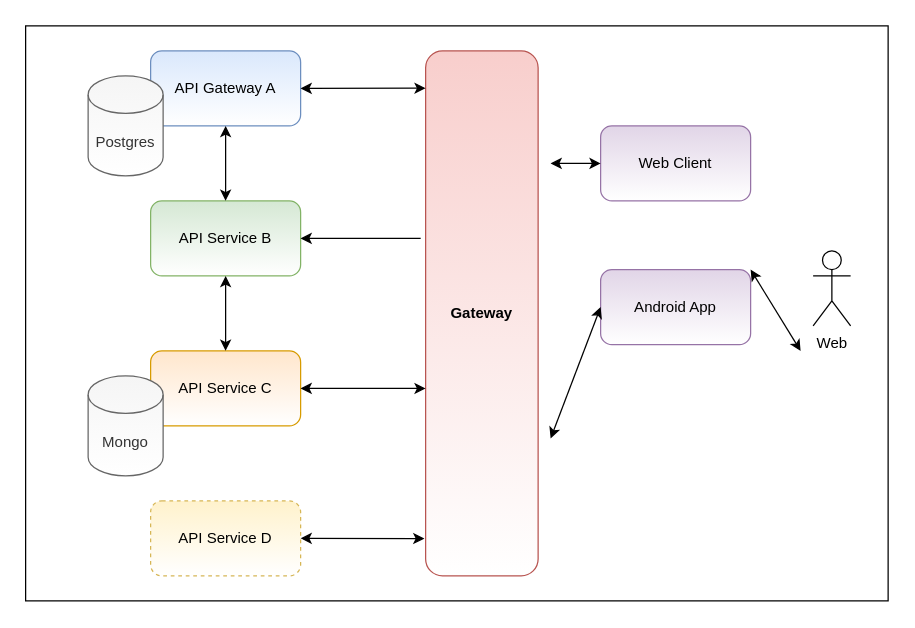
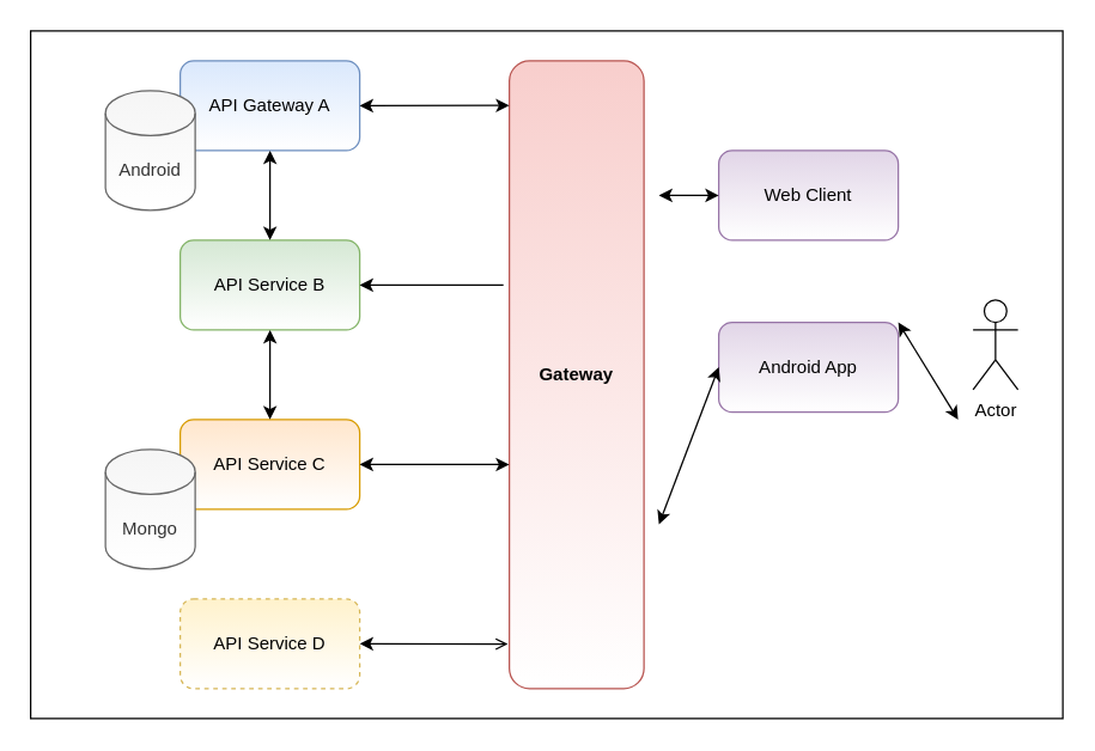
- <mxCell id="7" value="Postgres" style="shape=cylinder3;whiteSpace=wrap;html=1;boundedLbl=1;backgroundOutline=1;size=15;fillColor=#f5f5f5;strokeColor=#666666;fontColor=#333333;gradientColor=#ffffff;sketch=0;" parent="1" vertex="1"><mxGeometry x="70" y="60" width="60" height="80" as="geometry" /></mxCell>
+ <mxCell id="7" value="Android" style="shape=cylinder3;whiteSpace=wrap;html=1;boundedLbl=1;backgroundOutline=1;size=15;fillColor=#f5f5f5;strokeColor=#666666;fontColor=#333333;gradientColor=#ffffff;sketch=0;" parent="1" vertex="1"><mxGeometry x="70" y="60" width="60" height="80" as="geometry" /></mxCell>
- <mxCell id="12" value="Web" style="shape=umlActor;verticalLabelPosition=bottom;verticalAlign=top;html=1;outlineConnect=0;" parent="1" vertex="1"><mxGeometry x="650" y="200" width="30" height="60" as="geometry" /></mxCell>
+ <mxCell id="12" value="Actor" style="shape=umlActor;verticalLabelPosition=bottom;verticalAlign=top;html=1;outlineConnect=0;" parent="1" vertex="1"><mxGeometry x="650" y="200" width="30" height="60" as="geometry" /></mxCell>
- <mxCell id="13" value="" style="endArrow=classic;startArrow=classic;html=1;rounded=0;exitX=1;exitY=0.5;exitDx=0;exitDy=0;entryX=-0.011;entryY=0.929;entryDx=0;entryDy=0;entryPerimeter=0;" parent="1" source="6" target="11" edge="1"><mxGeometry width="50" height="50" relative="1" as="geometry"><mxPoint x="280" y="470" as="sourcePoint" /><mxPoint x="330" y="420" as="targetPoint" /></mxGeometry></mxCell>
+ <mxCell id="13" value="" style="endArrow=open;startArrow=classic;html=1;rounded=0;exitX=1;exitY=0.5;exitDx=0;exitDy=0;entryX=-0.011;entryY=0.929;entryDx=0;entryDy=0;entryPerimeter=0;" parent="1" source="6" target="11" edge="1"><mxGeometry width="50" height="50" relative="1" as="geometry"><mxPoint x="280" y="470" as="sourcePoint" /><mxPoint x="330" y="420" as="targetPoint" /></mxGeometry></mxCell>
